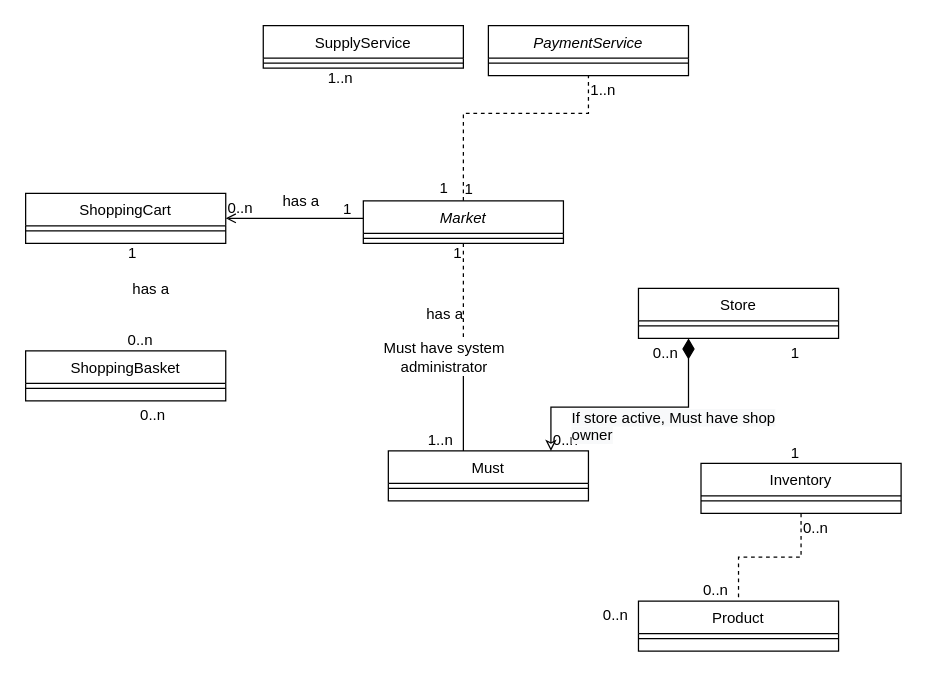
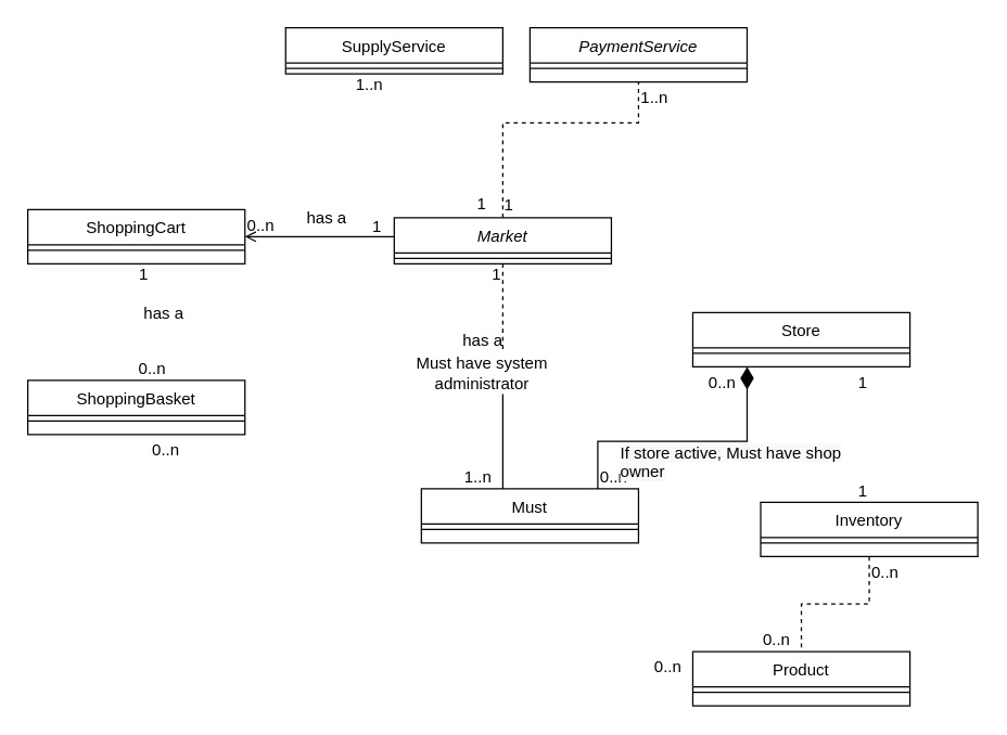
- <mxCell id="27" value="Must have&amp;nbsp;system administrator" style="text;html=1;strokeColor=none;fillColor=none;align=center;verticalAlign=middle;whiteSpace=wrap;rounded=0;" vertex="1" parent="1"><mxGeometry x="300" y="270" width="110" height="30" as="geometry" /></mxCell>
+ <mxCell id="27" value="Must have&amp;nbsp;system administrator" style="text;html=1;strokeColor=none;fillColor=none;align=center;verticalAlign=middle;whiteSpace=wrap;rounded=0;" vertex="1" parent="1"><mxGeometry x="300" y="260" width="110" height="30" as="geometry" /></mxCell>
- <mxCell id="8" style="edgeStyle=orthogonalEdgeStyle;rounded=0;orthogonalLoop=1;jettySize=auto;html=1;exitX=0.25;exitY=1;exitDx=0;exitDy=0;endArrow=classic;endFill=0;startArrow=diamondThin;startFill=1;startSize=14;" edge="1" parent="1" source="9" target="3"><mxGeometry relative="1" as="geometry"><Array as="points"><mxPoint x="550" y="325" /><mxPoint x="440" y="325" /></Array></mxGeometry></mxCell>
+ <mxCell id="8" style="edgeStyle=orthogonalEdgeStyle;rounded=0;orthogonalLoop=1;jettySize=auto;html=1;exitX=0.25;exitY=1;exitDx=0;exitDy=0;endArrow=none;endFill=0;startArrow=diamondThin;startFill=1;startSize=14;" edge="1" parent="1" source="9" target="3"><mxGeometry relative="1" as="geometry"><Array as="points"><mxPoint x="550" y="325" /><mxPoint x="440" y="325" /></Array></mxGeometry></mxCell>
